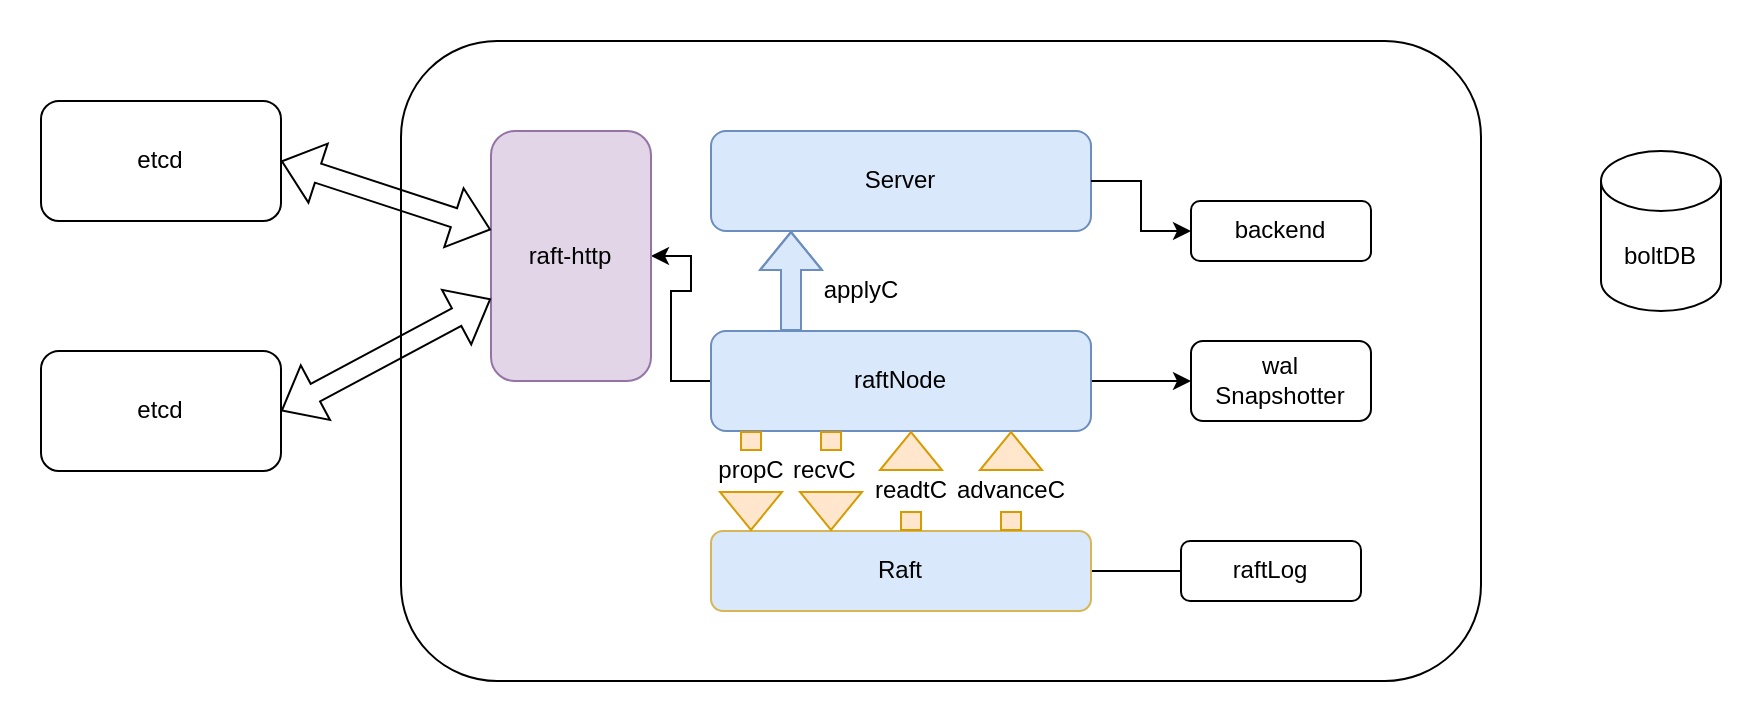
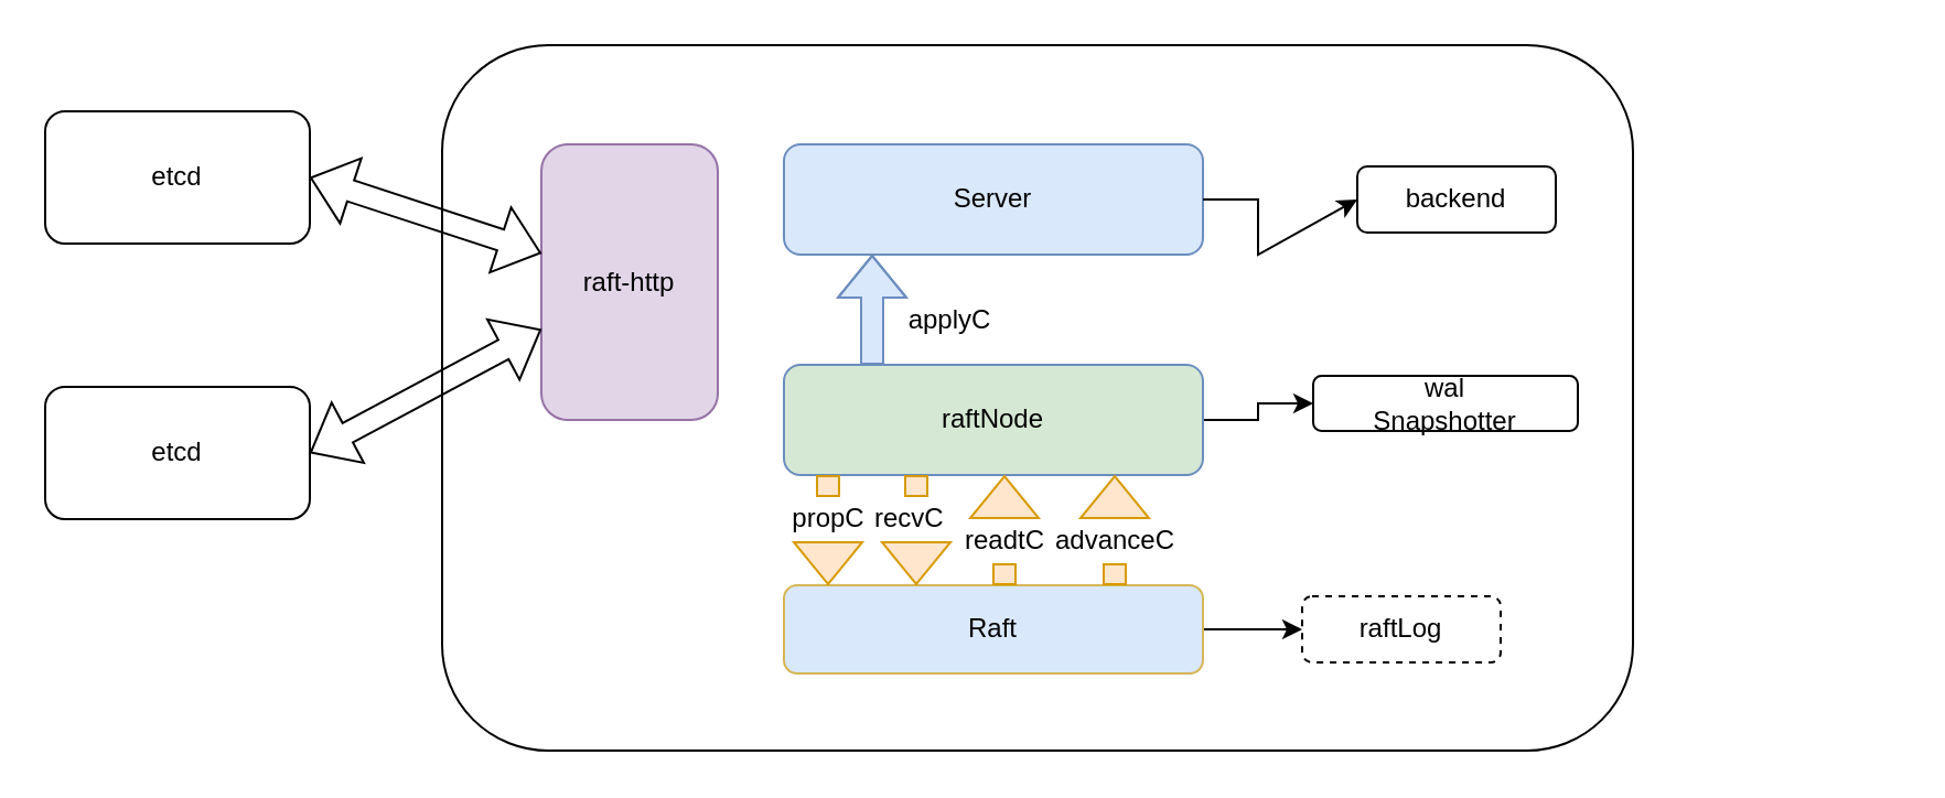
- <mxCell id="24" value="backend" style="rounded=1;whiteSpace=wrap;html=1;" vertex="1" parent="1"><mxGeometry x="595" y="100" width="90" height="30" as="geometry" /></mxCell>
+ <mxCell id="24" value="backend" style="rounded=1;whiteSpace=wrap;html=1;" vertex="1" parent="1"><mxGeometry x="615" y="75" width="90" height="30" as="geometry" /></mxCell>
- <mxCell id="28" value="boltDB" style="shape=cylinder3;whiteSpace=wrap;html=1;boundedLbl=1;backgroundOutline=1;size=15;" vertex="1" parent="1"><mxGeometry x="800" y="75" width="60" height="80" as="geometry" /></mxCell>
- <mxCell id="4" style="edgeStyle=orthogonalEdgeStyle;rounded=0;orthogonalLoop=1;jettySize=auto;html=1;exitX=0;exitY=0.5;exitDx=0;exitDy=0;entryX=1;entryY=0.5;entryDx=0;entryDy=0;" edge="1" parent="1" source="6" target="9"><mxGeometry relative="1" as="geometry" /></mxCell>
- <mxCell id="6" value="raftNode" style="rounded=1;whiteSpace=wrap;html=1;fillColor=#dae8fc;strokeColor=#6c8ebf;" vertex="1" parent="1"><mxGeometry x="355" y="165" width="190" height="50" as="geometry" /></mxCell>
+ <mxCell id="6" value="raftNode" style="rounded=1;whiteSpace=wrap;html=1;fillColor=#d5e8d4;strokeColor=#6c8ebf;" vertex="1" parent="1"><mxGeometry x="355" y="165" width="190" height="50" as="geometry" /></mxCell>
- <mxCell id="26" value="wal&lt;br&gt;Snapshotter" style="rounded=1;whiteSpace=wrap;html=1;" vertex="1" parent="1"><mxGeometry x="595" y="170" width="90" height="40" as="geometry" /></mxCell>
+ <mxCell id="26" value="wal&lt;br&gt;Snapshotter" style="rounded=1;whiteSpace=wrap;html=1;" vertex="1" parent="1"><mxGeometry x="595" y="170" width="120" height="25" as="geometry" /></mxCell>
- <mxCell id="7" style="edgeStyle=orthogonalEdgeStyle;rounded=0;orthogonalLoop=1;jettySize=auto;html=1;exitX=1;exitY=0.5;exitDx=0;exitDy=0;entryX=0;entryY=0.5;entryDx=0;entryDy=0;endArrow=none;" edge="1" parent="1" source="8" target="27"><mxGeometry relative="1" as="geometry" /></mxCell>
+ <mxCell id="7" style="edgeStyle=orthogonalEdgeStyle;rounded=0;orthogonalLoop=1;jettySize=auto;html=1;exitX=1;exitY=0.5;exitDx=0;exitDy=0;entryX=0;entryY=0.5;entryDx=0;entryDy=0;" edge="1" parent="1" source="8" target="27"><mxGeometry relative="1" as="geometry" /></mxCell>
- <mxCell id="27" value="raftLog" style="rounded=1;whiteSpace=wrap;html=1;" vertex="1" parent="1"><mxGeometry x="590" y="270" width="90" height="30" as="geometry" /></mxCell>
+ <mxCell id="27" value="raftLog" style="rounded=1;whiteSpace=wrap;html=1;dashed=1;" vertex="1" parent="1"><mxGeometry x="590" y="270" width="90" height="30" as="geometry" /></mxCell>
